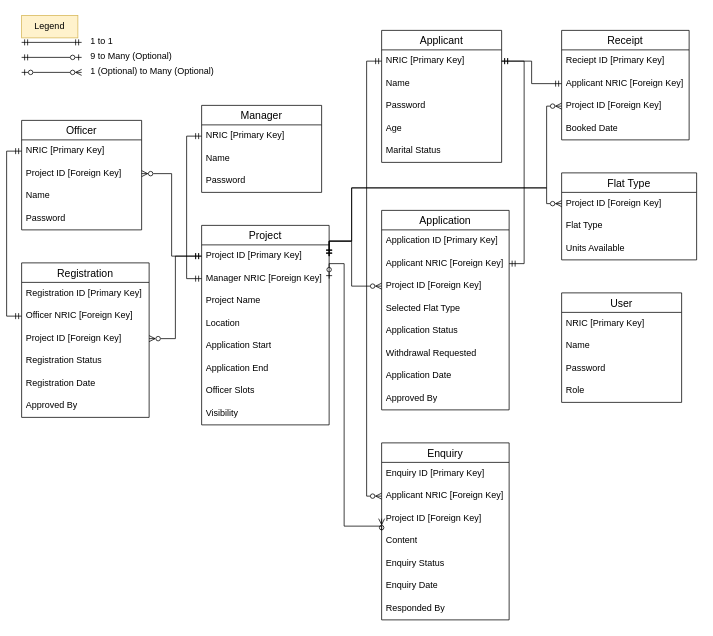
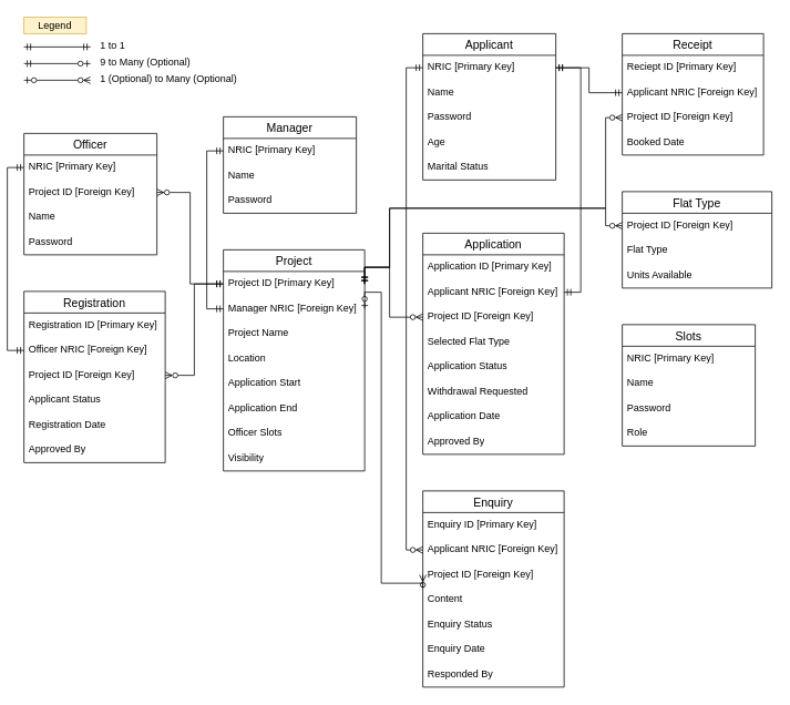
- <mxCell id="81" value="Legend" style="text;strokeColor=#d6b656;align=center;fillColor=#fff2cc;html=1;verticalAlign=middle;whiteSpace=wrap;rounded=0;" parent="1" vertex="1"><mxGeometry x="20" y="20" width="75" height="30" as="geometry" /></mxCell>
+ <mxCell id="81" value="Legend" style="text;strokeColor=#d6b656;align=center;fillColor=#fff2cc;html=1;verticalAlign=middle;whiteSpace=wrap;rounded=0;" parent="1" vertex="1"><mxGeometry x="20" y="20" width="75" height="20" as="geometry" /></mxCell>
- <mxCell id="8" value="User" style="swimlane;fontStyle=0;childLayout=stackLayout;horizontal=1;startSize=26;horizontalStack=0;resizeParent=1;resizeParentMax=0;resizeLast=0;collapsible=1;marginBottom=0;align=center;fontSize=14;" parent="1" vertex="1"><mxGeometry x="740" y="390" width="160" height="146" as="geometry" /></mxCell>
+ <mxCell id="8" value="Slots" style="swimlane;fontStyle=0;childLayout=stackLayout;horizontal=1;startSize=26;horizontalStack=0;resizeParent=1;resizeParentMax=0;resizeLast=0;collapsible=1;marginBottom=0;align=center;fontSize=14;" parent="1" vertex="1"><mxGeometry x="740" y="390" width="160" height="146" as="geometry" /></mxCell>
- <mxCell id="57" value="Registration Status" style="text;strokeColor=none;fillColor=none;spacingLeft=4;spacingRight=4;overflow=hidden;rotatable=0;points=[[0,0.5],[1,0.5]];portConstraint=eastwest;fontSize=12;whiteSpace=wrap;html=1;" parent="53" vertex="1"><mxGeometry y="116" width="170" height="30" as="geometry" /></mxCell>
+ <mxCell id="57" value="Applicant Status" style="text;strokeColor=none;fillColor=none;spacingLeft=4;spacingRight=4;overflow=hidden;rotatable=0;points=[[0,0.5],[1,0.5]];portConstraint=eastwest;fontSize=12;whiteSpace=wrap;html=1;" parent="53" vertex="1"><mxGeometry y="116" width="170" height="30" as="geometry" /></mxCell>
